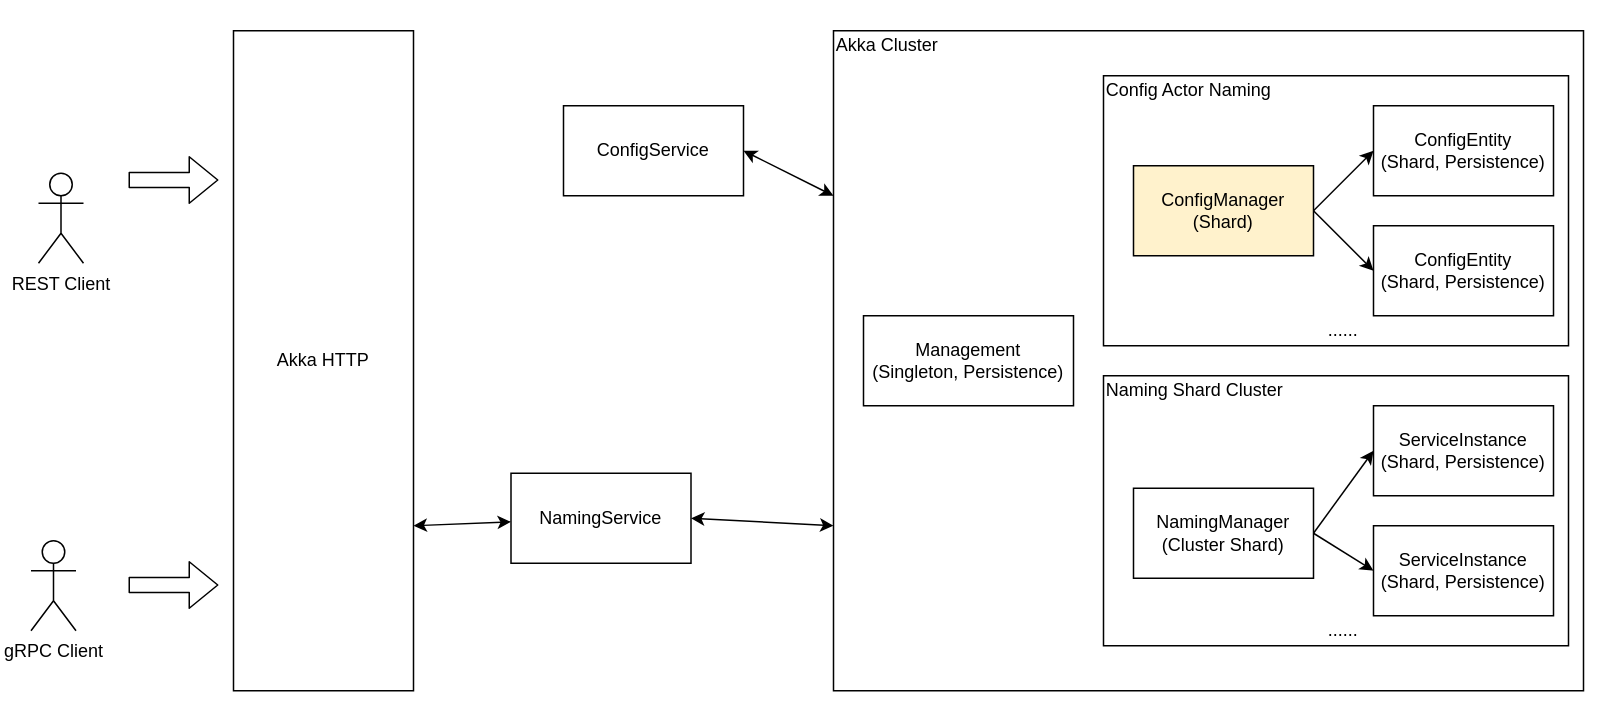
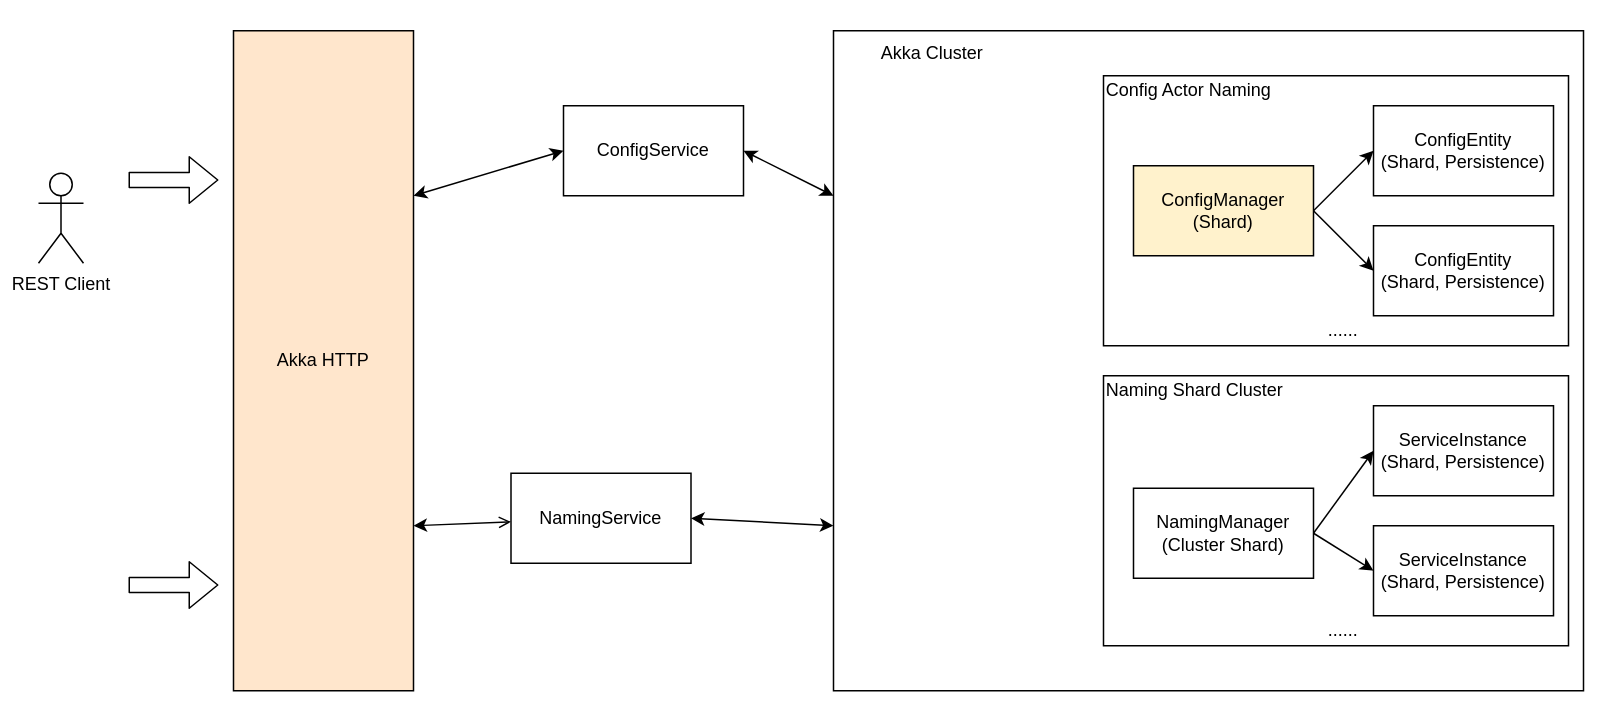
- <mxCell id="29" value="Akka Cluster" style="text;html=1;strokeColor=none;fillColor=none;align=left;verticalAlign=middle;whiteSpace=wrap;rounded=0;" parent="1" vertex="1"><mxGeometry x="555" y="20" width="130" height="20" as="geometry" /></mxCell>
+ <mxCell id="29" value="Akka Cluster" style="text;html=1;strokeColor=none;fillColor=none;align=left;verticalAlign=middle;whiteSpace=wrap;rounded=0;" parent="1" vertex="1"><mxGeometry x="585" y="25" width="130" height="20" as="geometry" /></mxCell>
+ <mxCell id="18" style="edgeStyle=none;rounded=0;orthogonalLoop=1;jettySize=auto;html=1;exitX=1;exitY=0.25;exitDx=0;exitDy=0;entryX=0;entryY=0.5;entryDx=0;entryDy=0;startArrow=classic;startFill=1;" parent="1" source="20" target="22" edge="1"><mxGeometry relative="1" as="geometry" /></mxCell>
- <mxCell id="20" value="Akka HTTP" style="rounded=0;whiteSpace=wrap;html=1;" parent="1" vertex="1"><mxGeometry x="155" y="20" width="120" height="440" as="geometry" /></mxCell>
+ <mxCell id="20" value="Akka HTTP" style="rounded=0;whiteSpace=wrap;html=1;fillColor=#ffe6cc;" parent="1" vertex="1"><mxGeometry x="155" y="20" width="120" height="440" as="geometry" /></mxCell>
- <mxCell id="5" value="Management&lt;br&gt;(Singleton, Persistence)" style="rounded=0;whiteSpace=wrap;html=1;" parent="1" vertex="1"><mxGeometry x="575" y="210" width="140" height="60" as="geometry" /></mxCell>
- <mxCell id="19" style="edgeStyle=none;rounded=0;orthogonalLoop=1;jettySize=auto;html=1;exitX=1;exitY=0.75;exitDx=0;exitDy=0;startArrow=classic;startFill=1;" parent="1" source="20" target="24" edge="1"><mxGeometry relative="1" as="geometry" /></mxCell>
+ <mxCell id="19" style="edgeStyle=none;rounded=0;orthogonalLoop=1;jettySize=auto;html=1;exitX=1;exitY=0.75;exitDx=0;exitDy=0;startArrow=classic;startFill=1;endArrow=open;" parent="1" source="20" target="24" edge="1"><mxGeometry relative="1" as="geometry" /></mxCell>
- <mxCell id="17" value="gRPC Client" style="shape=umlActor;verticalLabelPosition=bottom;labelBackgroundColor=#ffffff;verticalAlign=top;html=1;outlineConnect=0;" parent="1" vertex="1"><mxGeometry x="20" y="360" width="30" height="60" as="geometry" /></mxCell>
